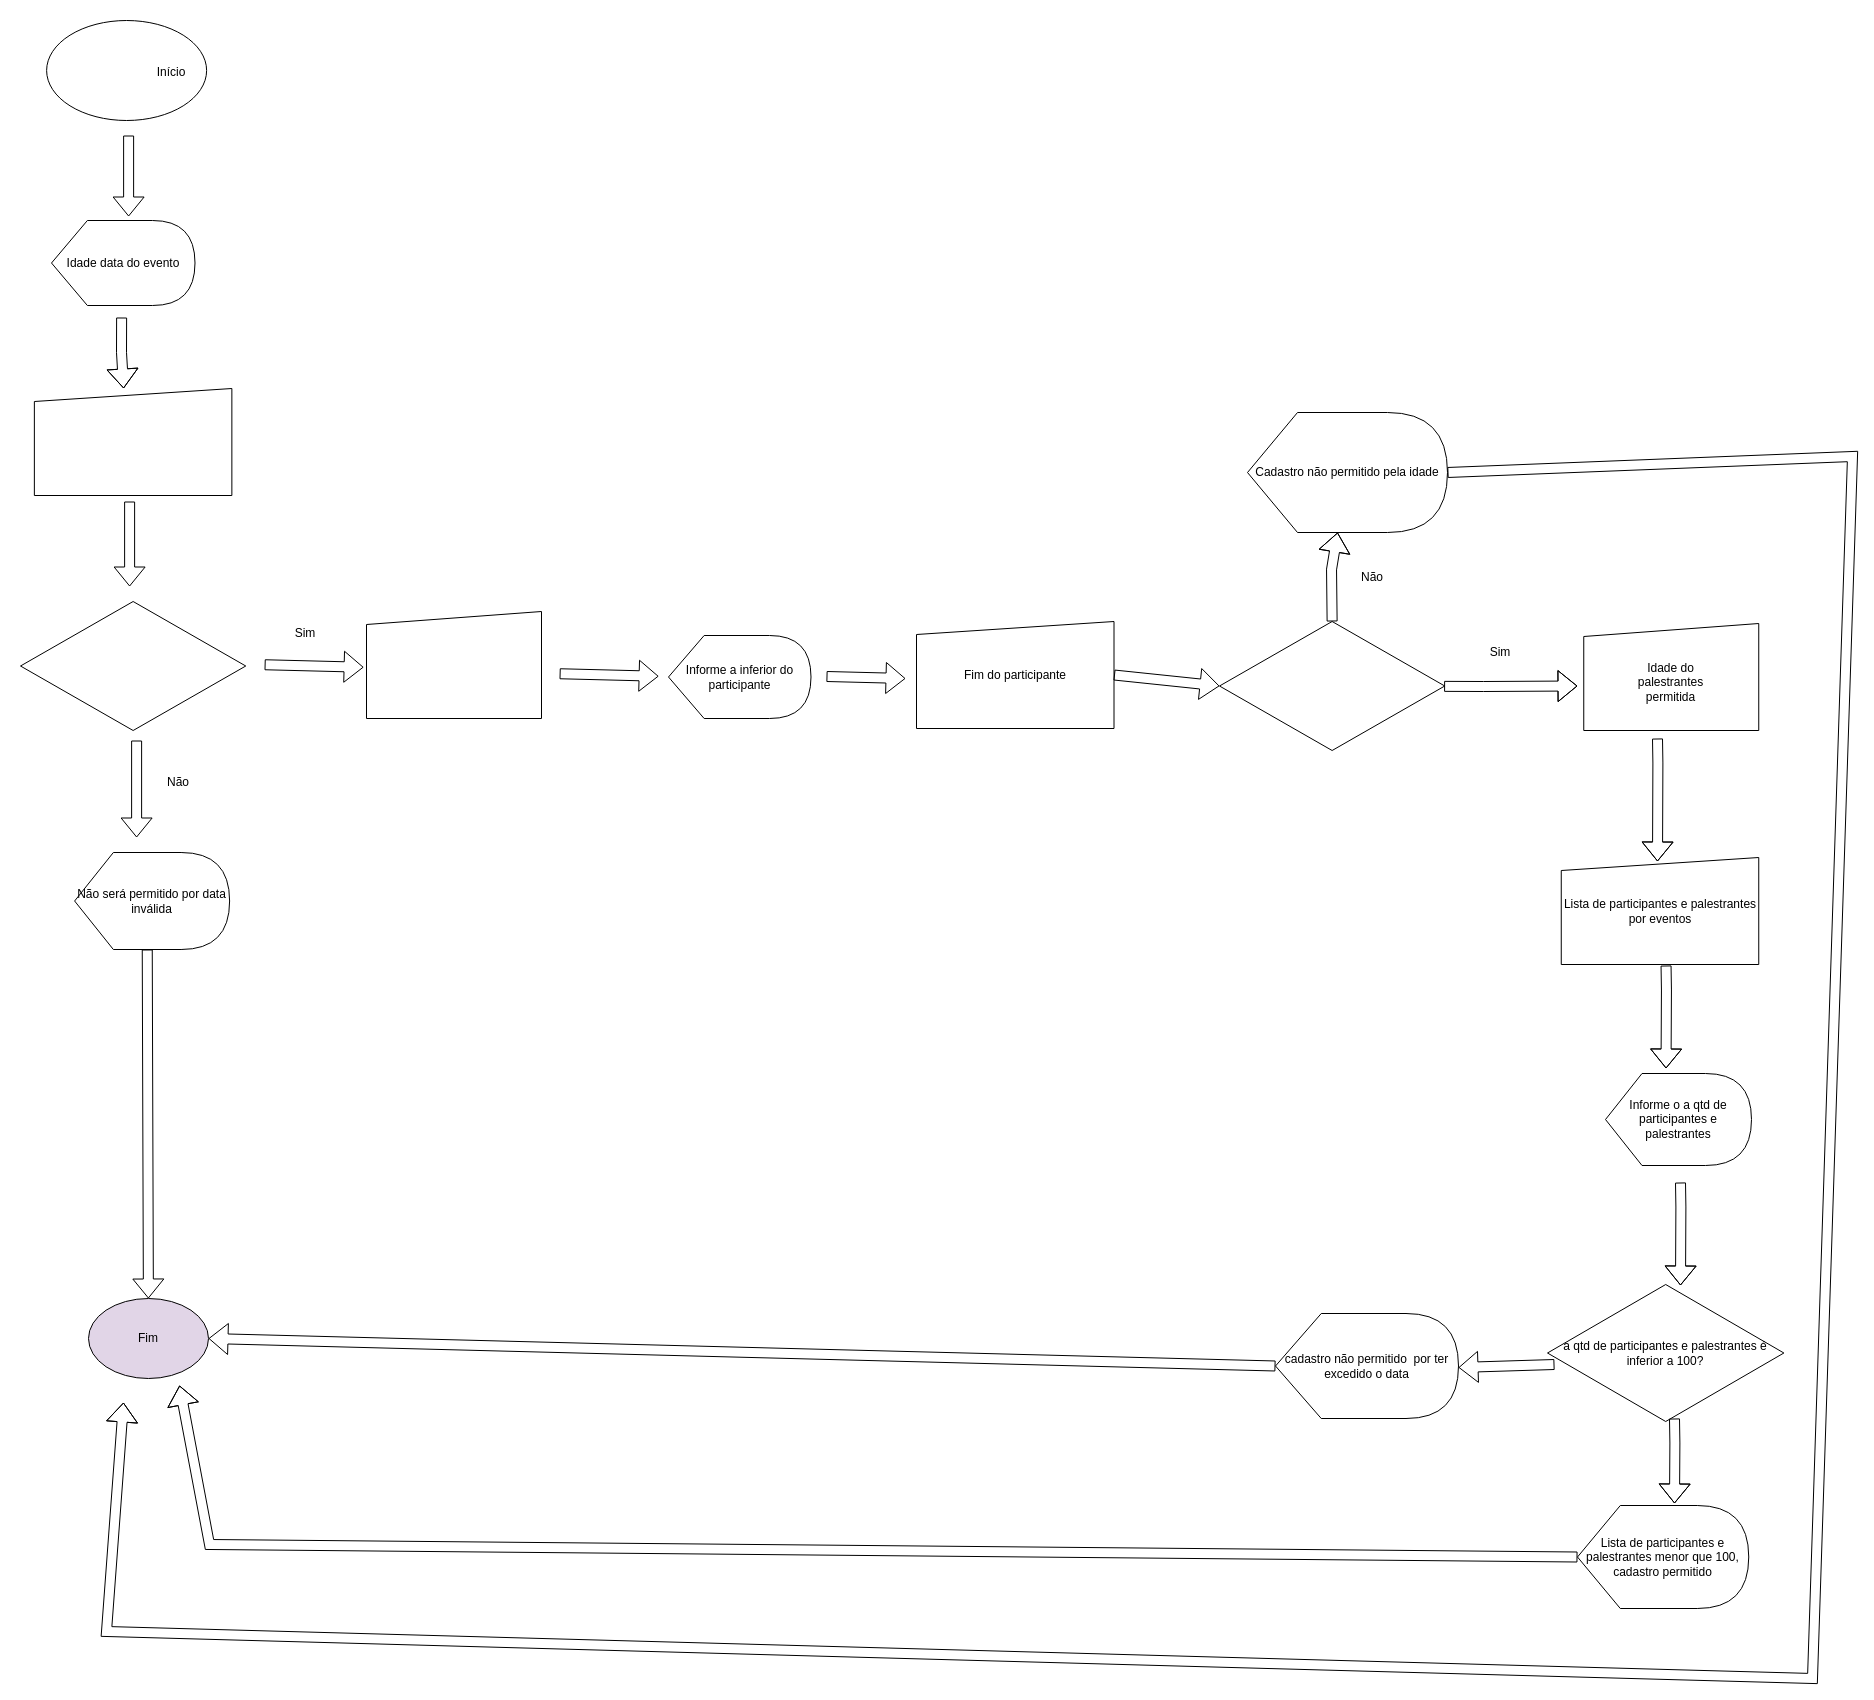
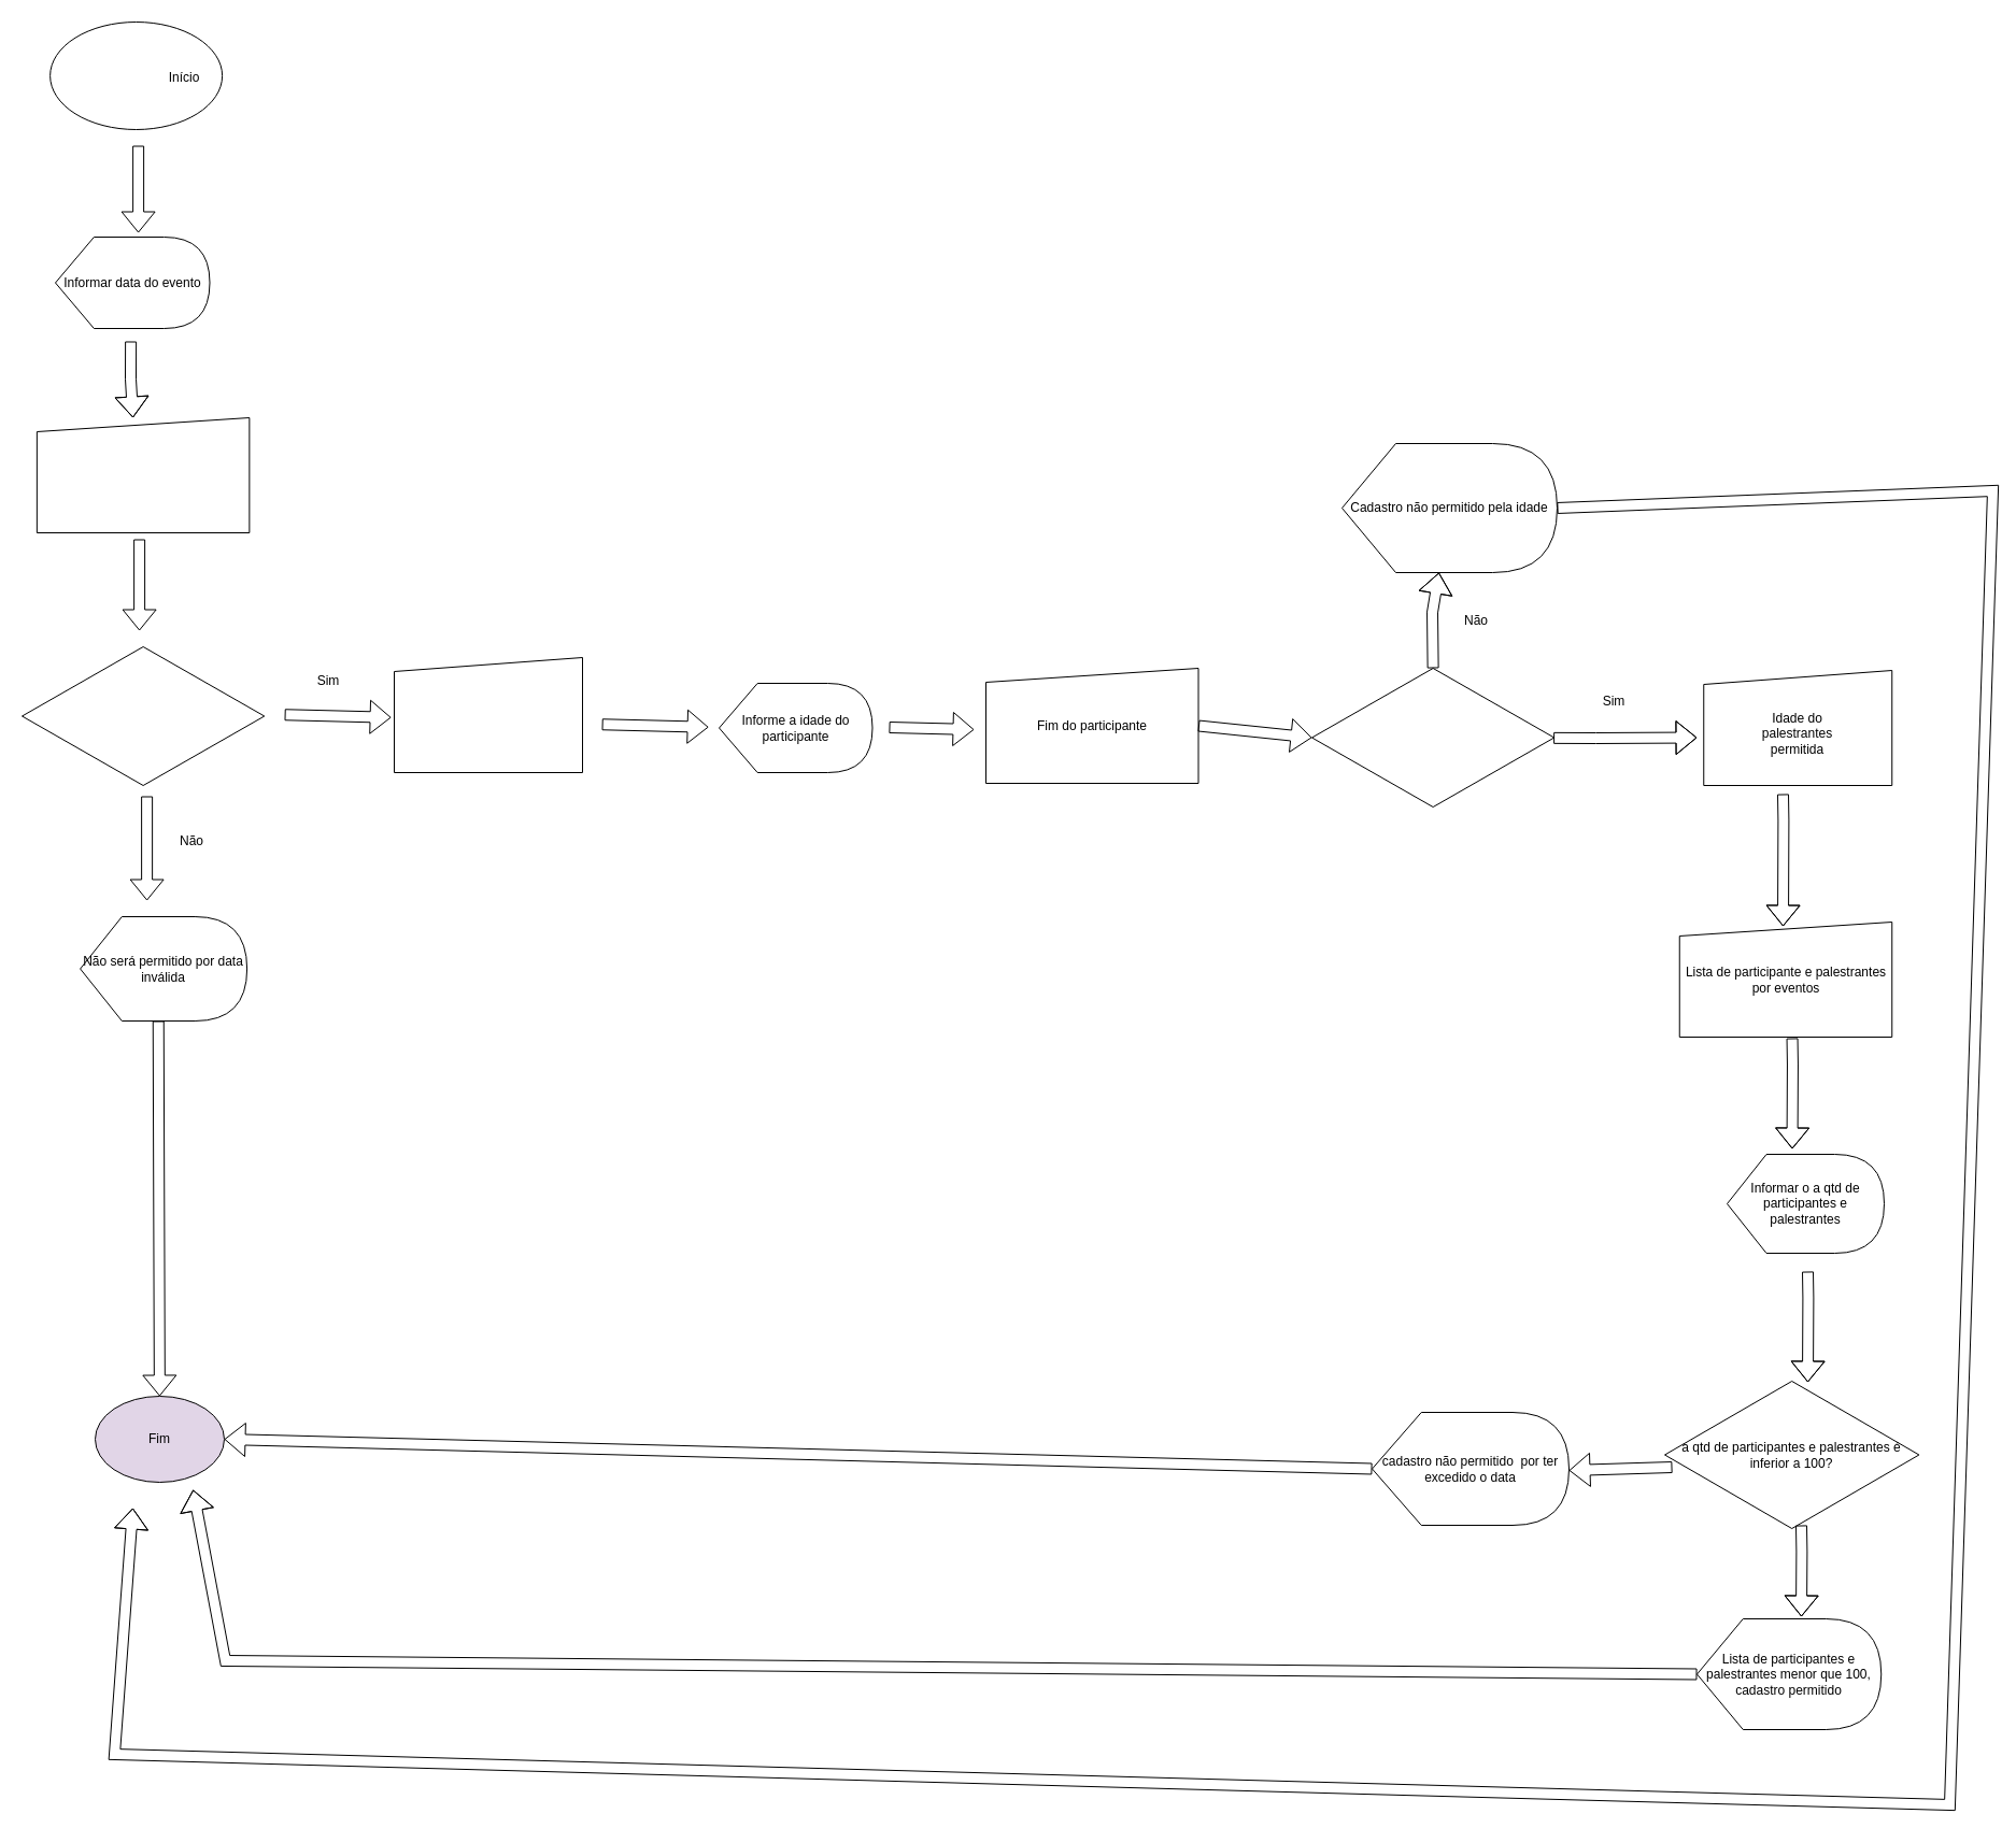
- <mxCell id="8" value="&lt;font style=&quot;vertical-align: inherit;&quot;&gt;&lt;font style=&quot;vertical-align: inherit;&quot;&gt;&lt;font style=&quot;vertical-align: inherit;&quot;&gt;&lt;font style=&quot;vertical-align: inherit;&quot;&gt;&lt;font style=&quot;vertical-align: inherit;&quot;&gt;&lt;font style=&quot;vertical-align: inherit;&quot;&gt;&lt;font style=&quot;vertical-align: inherit;&quot;&gt;&lt;font style=&quot;vertical-align: inherit;&quot;&gt;Idade data do evento&lt;/font&gt;&lt;/font&gt;&lt;/font&gt;&lt;/font&gt;&lt;/font&gt;&lt;/font&gt;&lt;/font&gt;&lt;/font&gt;" style="shape=display;whiteSpace=wrap;html=1;" parent="1" vertex="1"><mxGeometry x="51" y="220" width="143.5" height="85" as="geometry" /></mxCell>
+ <mxCell id="8" value="&lt;font style=&quot;vertical-align: inherit;&quot;&gt;&lt;font style=&quot;vertical-align: inherit;&quot;&gt;&lt;font style=&quot;vertical-align: inherit;&quot;&gt;&lt;font style=&quot;vertical-align: inherit;&quot;&gt;&lt;font style=&quot;vertical-align: inherit;&quot;&gt;&lt;font style=&quot;vertical-align: inherit;&quot;&gt;&lt;font style=&quot;vertical-align: inherit;&quot;&gt;&lt;font style=&quot;vertical-align: inherit;&quot;&gt;Informar data do evento&lt;/font&gt;&lt;/font&gt;&lt;/font&gt;&lt;/font&gt;&lt;/font&gt;&lt;/font&gt;&lt;/font&gt;&lt;/font&gt;" style="shape=display;whiteSpace=wrap;html=1;" parent="1" vertex="1"><mxGeometry x="51" y="220" width="143.5" height="85" as="geometry" /></mxCell>
- <mxCell id="15" value="&lt;font style=&quot;vertical-align: inherit;&quot;&gt;&lt;font style=&quot;vertical-align: inherit;&quot;&gt;&lt;font style=&quot;vertical-align: inherit;&quot;&gt;&lt;font style=&quot;vertical-align: inherit;&quot;&gt;&lt;font style=&quot;vertical-align: inherit;&quot;&gt;&lt;font style=&quot;vertical-align: inherit;&quot;&gt;Informe a inferior do participante&lt;/font&gt;&lt;/font&gt;&lt;/font&gt;&lt;/font&gt;&lt;/font&gt;&lt;/font&gt;" style="shape=display;whiteSpace=wrap;html=1;" parent="1" vertex="1"><mxGeometry x="668" y="635" width="142.5" height="83" as="geometry" /></mxCell>
+ <mxCell id="15" value="&lt;font style=&quot;vertical-align: inherit;&quot;&gt;&lt;font style=&quot;vertical-align: inherit;&quot;&gt;&lt;font style=&quot;vertical-align: inherit;&quot;&gt;&lt;font style=&quot;vertical-align: inherit;&quot;&gt;&lt;font style=&quot;vertical-align: inherit;&quot;&gt;&lt;font style=&quot;vertical-align: inherit;&quot;&gt;Informe a idade do participante&lt;/font&gt;&lt;/font&gt;&lt;/font&gt;&lt;/font&gt;&lt;/font&gt;&lt;/font&gt;" style="shape=display;whiteSpace=wrap;html=1;" parent="1" vertex="1"><mxGeometry x="668" y="635" width="142.5" height="83" as="geometry" /></mxCell>
- <mxCell id="42" value="&lt;div&gt;&lt;font style=&quot;vertical-align: inherit;&quot;&gt;&lt;font style=&quot;vertical-align: inherit;&quot;&gt;Lista de participantes e palestrantes por eventos&lt;/font&gt;&lt;/font&gt;&lt;br&gt;&lt;/div&gt;" style="shape=manualInput;whiteSpace=wrap;html=1;size=13;" vertex="1" parent="1"><mxGeometry x="1560.76" y="857" width="197.5" height="107" as="geometry" /></mxCell>
+ <mxCell id="42" value="&lt;div&gt;&lt;font style=&quot;vertical-align: inherit;&quot;&gt;&lt;font style=&quot;vertical-align: inherit;&quot;&gt;Lista de participante e palestrantes por eventos&lt;/font&gt;&lt;/font&gt;&lt;br&gt;&lt;/div&gt;" style="shape=manualInput;whiteSpace=wrap;html=1;size=13;" vertex="1" parent="1"><mxGeometry x="1560.76" y="857" width="197.5" height="107" as="geometry" /></mxCell>
- <mxCell id="43" value="&lt;font style=&quot;vertical-align: inherit;&quot;&gt;&lt;font style=&quot;vertical-align: inherit;&quot;&gt;&lt;font style=&quot;vertical-align: inherit;&quot;&gt;&lt;font style=&quot;vertical-align: inherit;&quot;&gt;&lt;font style=&quot;vertical-align: inherit;&quot;&gt;&lt;font style=&quot;vertical-align: inherit;&quot;&gt;Informe o a qtd de participantes e palestrantes&lt;/font&gt;&lt;/font&gt;&lt;/font&gt;&lt;/font&gt;&lt;/font&gt;&lt;/font&gt;" style="shape=display;whiteSpace=wrap;html=1;" vertex="1" parent="1"><mxGeometry x="1605" y="1073" width="146" height="92" as="geometry" /></mxCell>
+ <mxCell id="43" value="&lt;font style=&quot;vertical-align: inherit;&quot;&gt;&lt;font style=&quot;vertical-align: inherit;&quot;&gt;&lt;font style=&quot;vertical-align: inherit;&quot;&gt;&lt;font style=&quot;vertical-align: inherit;&quot;&gt;&lt;font style=&quot;vertical-align: inherit;&quot;&gt;&lt;font style=&quot;vertical-align: inherit;&quot;&gt;Informar o a qtd de participantes e palestrantes&lt;/font&gt;&lt;/font&gt;&lt;/font&gt;&lt;/font&gt;&lt;/font&gt;&lt;/font&gt;" style="shape=display;whiteSpace=wrap;html=1;" vertex="1" parent="1"><mxGeometry x="1605" y="1073" width="146" height="92" as="geometry" /></mxCell>
